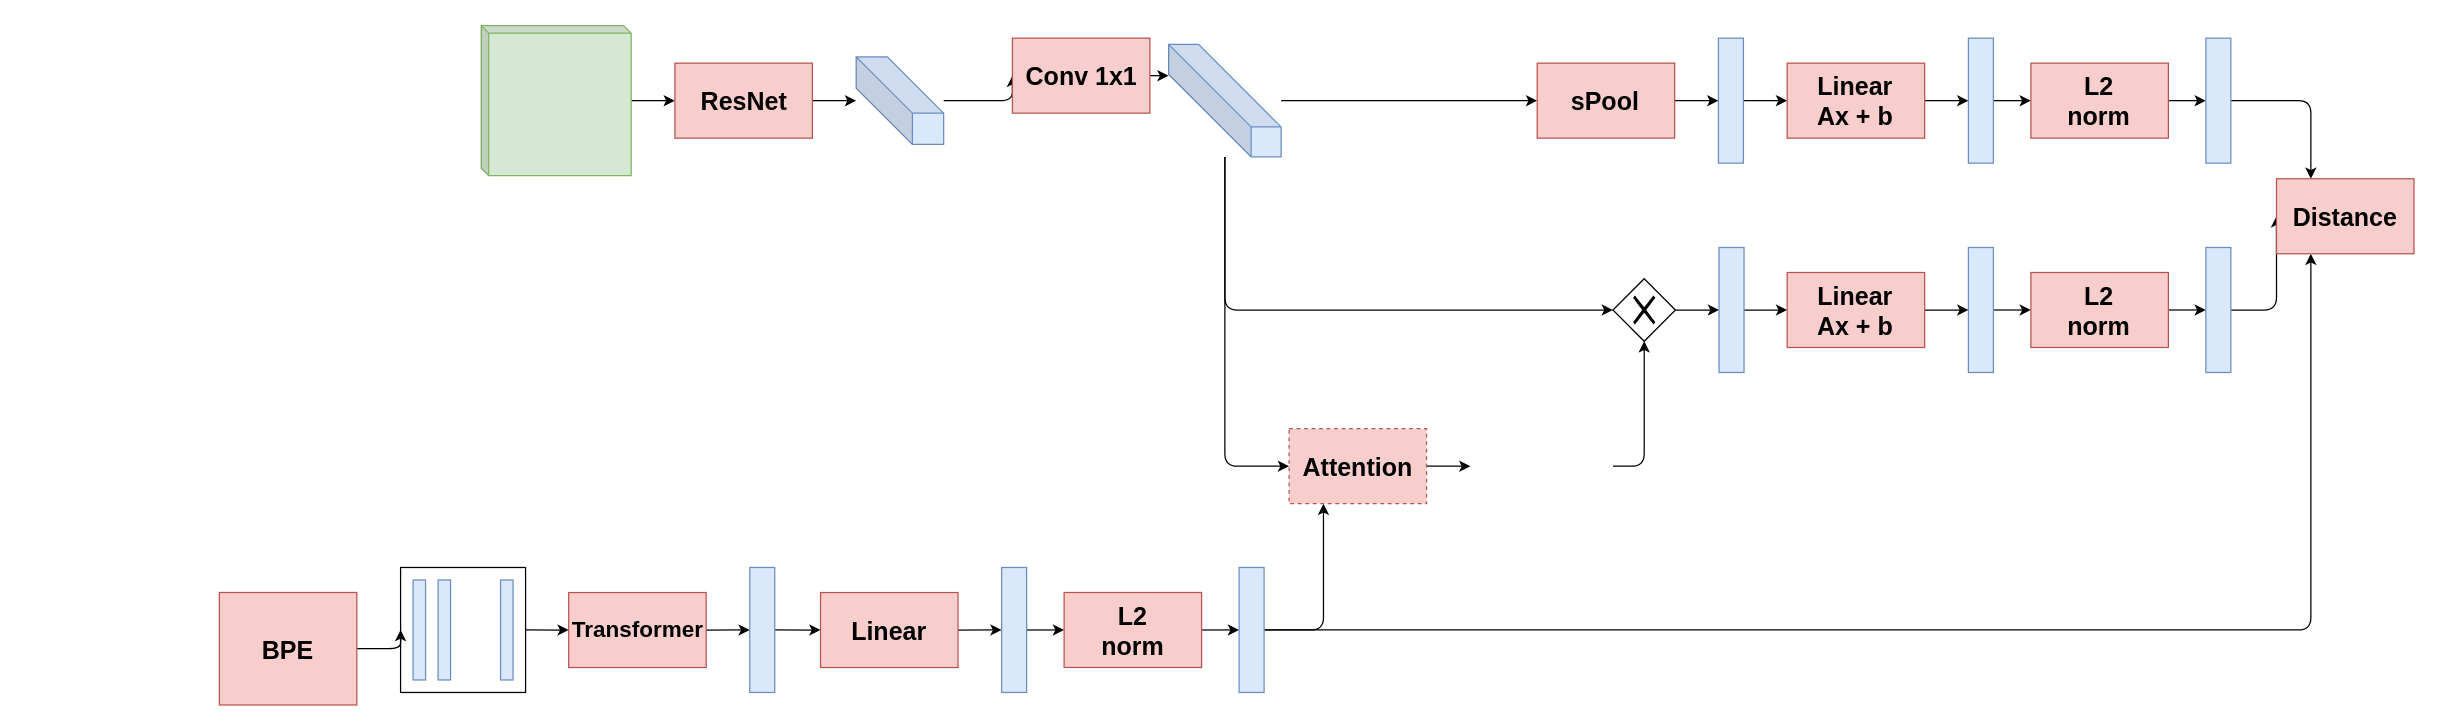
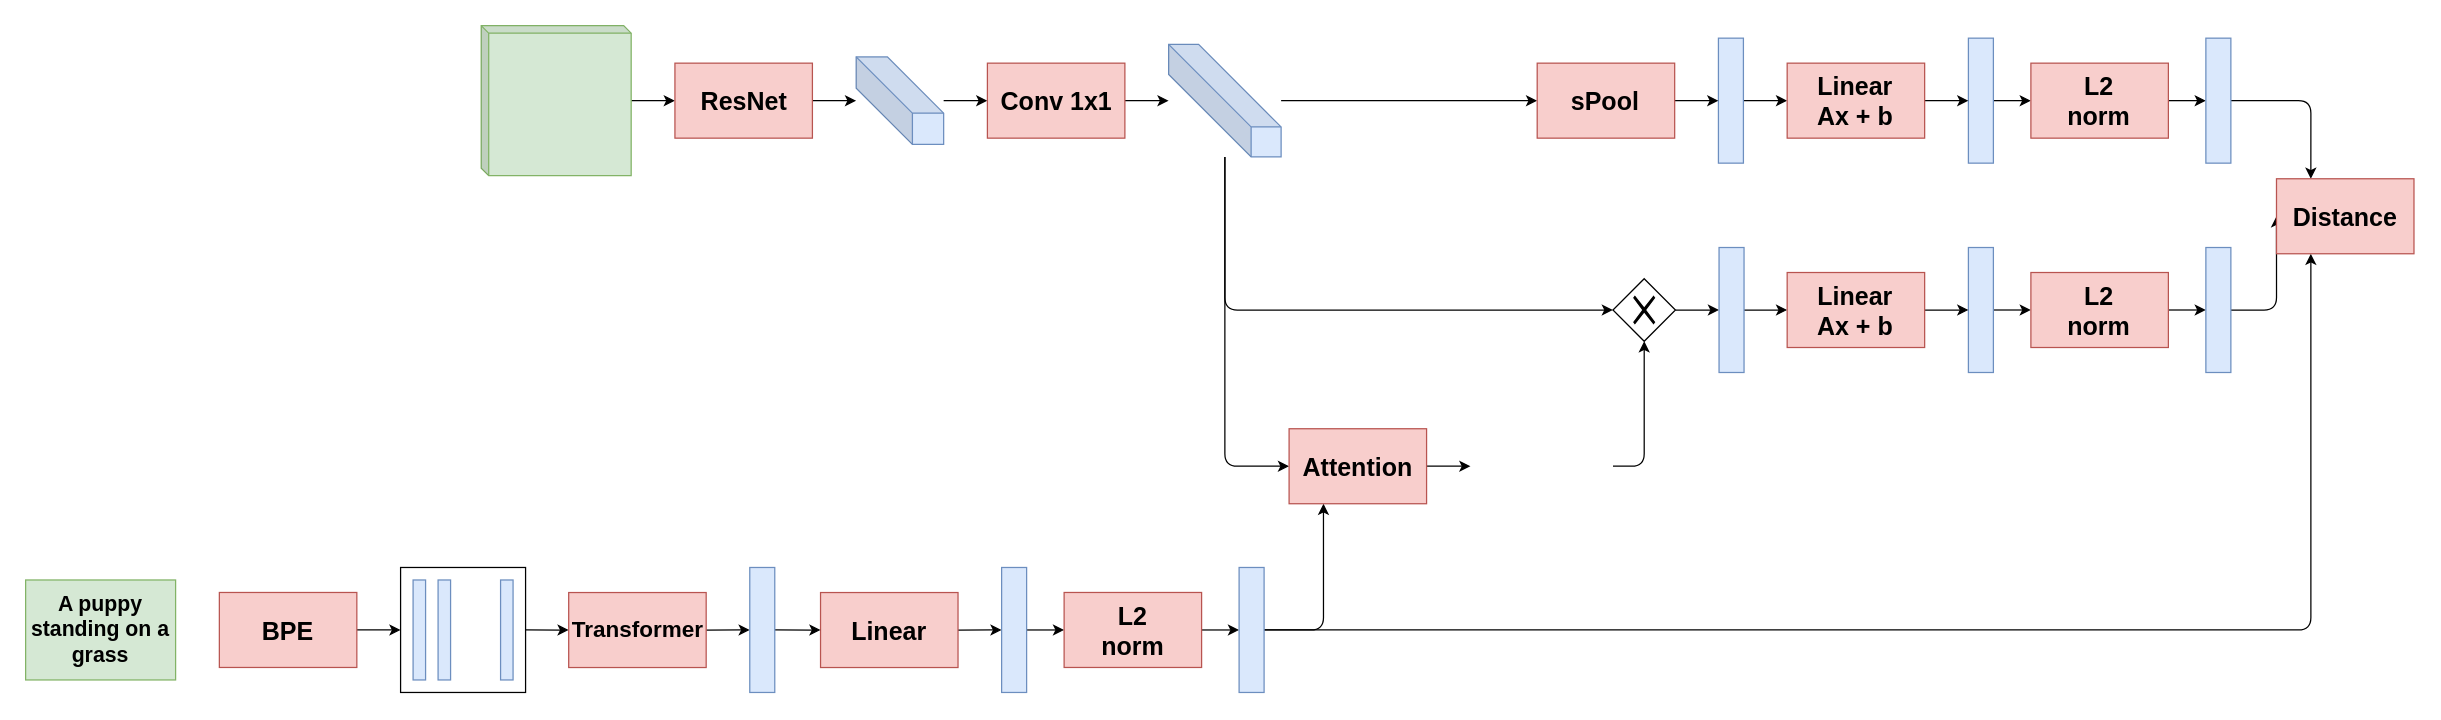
- <mxCell id="15" value="&lt;b&gt;&lt;font style=&quot;font-size: 20px&quot;&gt;Conv 1x1&lt;br&gt;&lt;/font&gt;&lt;/b&gt;" style="rounded=0;whiteSpace=wrap;html=1;fillColor=#f8cecc;strokeColor=#b85450;" vertex="1" parent="1"><mxGeometry x="809.5" y="30" width="110" height="60" as="geometry" /></mxCell>
+ <mxCell id="15" value="&lt;b&gt;&lt;font style=&quot;font-size: 20px&quot;&gt;Conv 1x1&lt;br&gt;&lt;/font&gt;&lt;/b&gt;" style="rounded=0;whiteSpace=wrap;html=1;fillColor=#f8cecc;strokeColor=#b85450;" vertex="1" parent="1"><mxGeometry x="789.5" y="50" width="110" height="60" as="geometry" /></mxCell>
- <mxCell id="44" value="&lt;b&gt;&lt;font style=&quot;font-size: 20px&quot;&gt;Attention&lt;br&gt;&lt;/font&gt;&lt;/b&gt;" style="rounded=0;whiteSpace=wrap;html=1;fillColor=#f8cecc;strokeColor=#b85450;dashed=1;" vertex="1" parent="1"><mxGeometry x="1030.879" y="342.5" width="110" height="60" as="geometry" /></mxCell>
+ <mxCell id="44" value="&lt;b&gt;&lt;font style=&quot;font-size: 20px&quot;&gt;Attention&lt;br&gt;&lt;/font&gt;&lt;/b&gt;" style="rounded=0;whiteSpace=wrap;html=1;fillColor=#f8cecc;strokeColor=#b85450;" vertex="1" parent="1"><mxGeometry x="1030.879" y="342.5" width="110" height="60" as="geometry" /></mxCell>
+ <mxCell id="6" value="&lt;span&gt;&lt;b&gt;&lt;font style=&quot;font-size: 17px&quot;&gt;A puppy standing on a grass&lt;/font&gt;&lt;/b&gt;&lt;/span&gt;&lt;br&gt;" style="rounded=0;whiteSpace=wrap;html=1;fillColor=#d5e8d4;strokeColor=#82b366;" vertex="1" parent="1"><mxGeometry x="20" y="463.5" width="120" height="80" as="geometry" /></mxCell>
- <mxCell id="25" value="&lt;b&gt;&lt;font style=&quot;font-size: 20px&quot;&gt;BPE&lt;br&gt;&lt;/font&gt;&lt;/b&gt;" style="rounded=0;whiteSpace=wrap;html=1;fillColor=#f8cecc;strokeColor=#b85450;" vertex="1" parent="1"><mxGeometry x="175" y="473.5" width="110" height="90" as="geometry" /></mxCell>
+ <mxCell id="25" value="&lt;b&gt;&lt;font style=&quot;font-size: 20px&quot;&gt;BPE&lt;br&gt;&lt;/font&gt;&lt;/b&gt;" style="rounded=0;whiteSpace=wrap;html=1;fillColor=#f8cecc;strokeColor=#b85450;" vertex="1" parent="1"><mxGeometry x="175" y="473.5" width="110" height="60" as="geometry" /></mxCell>
